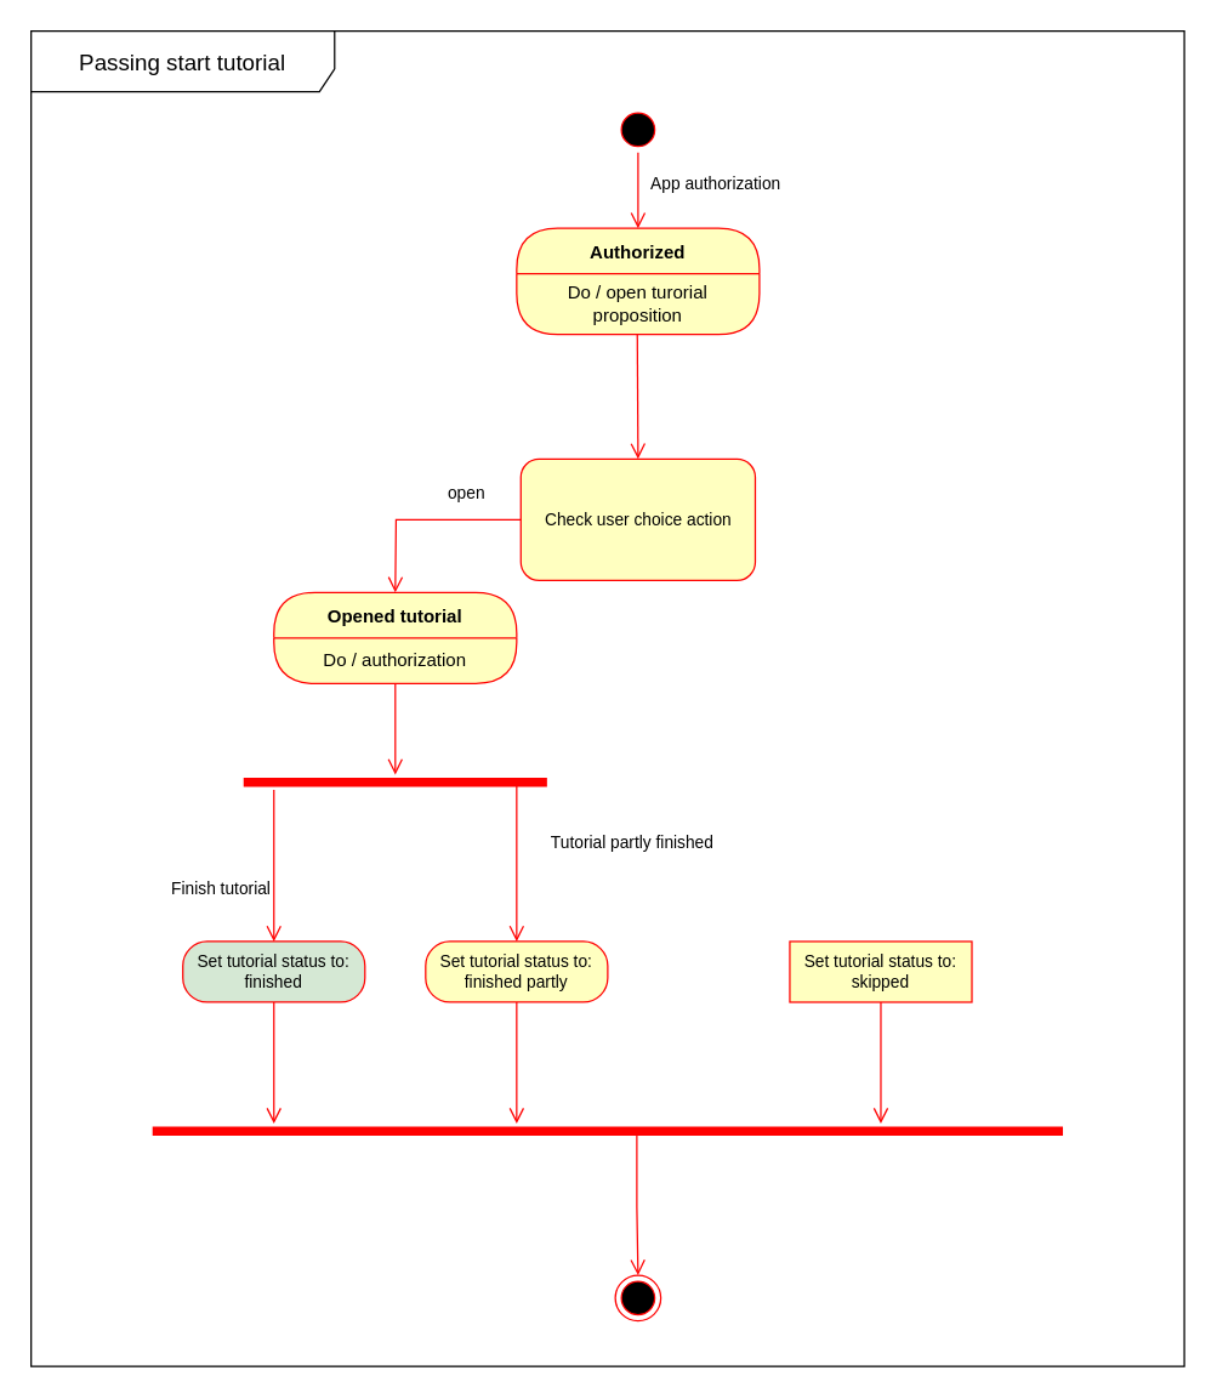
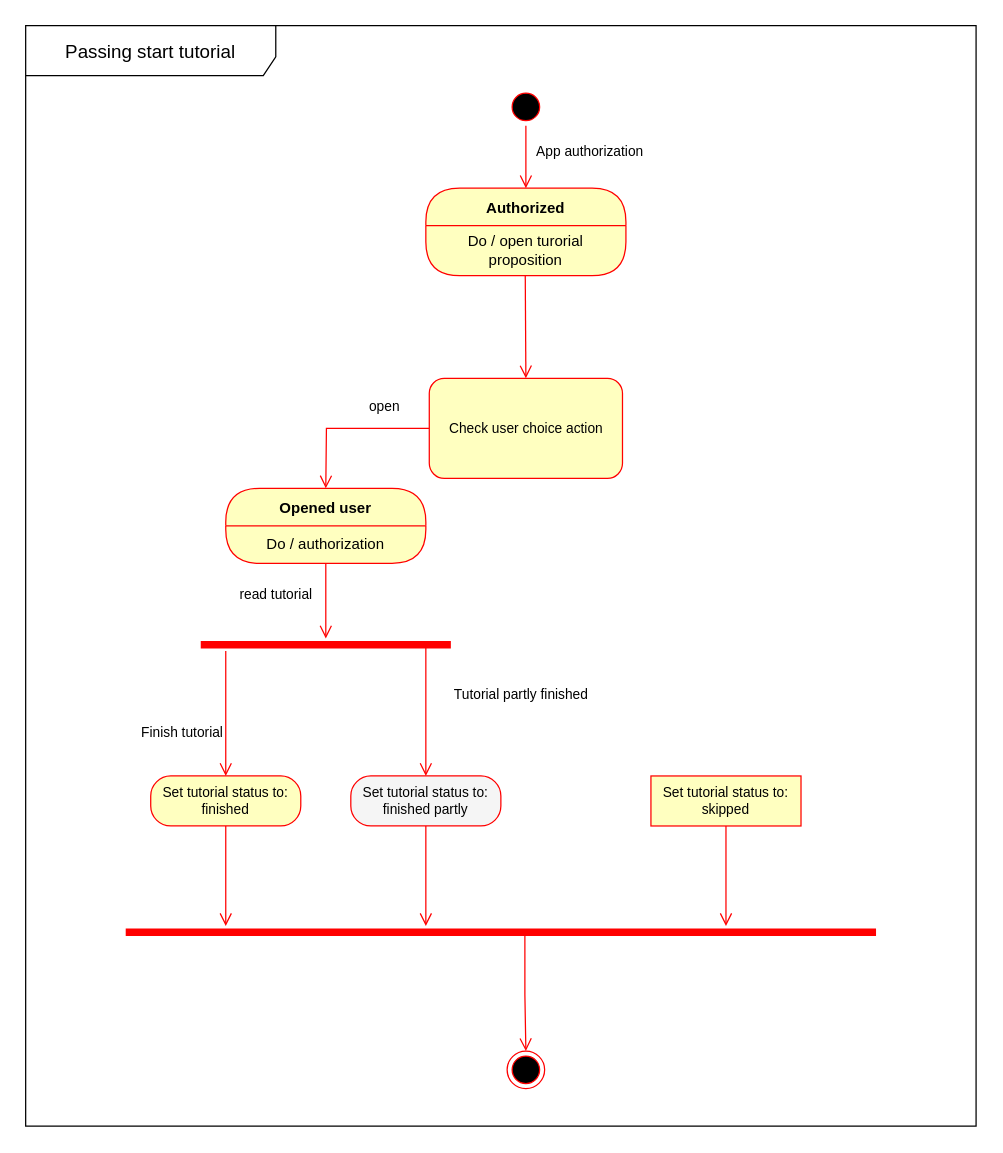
- <mxCell id="12" value="Opened tutorial" style="swimlane;fontStyle=1;align=center;verticalAlign=middle;childLayout=stackLayout;horizontal=1;startSize=30;horizontalStack=0;resizeParent=0;resizeLast=1;container=0;fontColor=#000000;collapsible=0;rounded=1;arcSize=30;strokeColor=#ff0000;fillColor=#ffffc0;swimlaneFillColor=#ffffc0;dropTarget=0;" parent="1" vertex="1"><mxGeometry x="180" y="390" width="160" height="60" as="geometry" /></mxCell>
+ <mxCell id="12" value="Opened user" style="swimlane;fontStyle=1;align=center;verticalAlign=middle;childLayout=stackLayout;horizontal=1;startSize=30;horizontalStack=0;resizeParent=0;resizeLast=1;container=0;fontColor=#000000;collapsible=0;rounded=1;arcSize=30;strokeColor=#ff0000;fillColor=#ffffc0;swimlaneFillColor=#ffffc0;dropTarget=0;" parent="1" vertex="1"><mxGeometry x="180" y="390" width="160" height="60" as="geometry" /></mxCell>
+ <mxCell id="16" value="read tutorial" style="text;html=1;align=center;verticalAlign=middle;resizable=0;points=[];autosize=1;strokeColor=none;fillColor=none;fontSize=11;" parent="1" vertex="1"><mxGeometry x="180" y="460" width="80" height="30" as="geometry" /></mxCell>
- <mxCell id="20" value="Set tutorial status to:&lt;br&gt;finished" style="rounded=1;whiteSpace=wrap;html=1;arcSize=40;fontColor=#000000;fillColor=#d5e8d4;strokeColor=#ff0000;fontSize=11;" parent="1" vertex="1"><mxGeometry x="120" y="620" width="120" height="40" as="geometry" /></mxCell>
+ <mxCell id="20" value="Set tutorial status to:&lt;br&gt;finished" style="rounded=1;whiteSpace=wrap;html=1;arcSize=40;fontColor=#000000;fillColor=#ffffc0;strokeColor=#ff0000;fontSize=11;" parent="1" vertex="1"><mxGeometry x="120" y="620" width="120" height="40" as="geometry" /></mxCell>
- <mxCell id="24" value="Set tutorial status to:&lt;br&gt;finished partly" style="rounded=1;whiteSpace=wrap;html=1;arcSize=40;fontColor=#000000;fillColor=#ffffc0;strokeColor=#ff0000;fontSize=11;" parent="1" vertex="1"><mxGeometry x="280" y="620" width="120" height="40" as="geometry" /></mxCell>
+ <mxCell id="24" value="Set tutorial status to:&lt;br&gt;finished partly" style="rounded=1;whiteSpace=wrap;html=1;arcSize=40;fontColor=#000000;fillColor=#f5f5f5;strokeColor=#ff0000;fontSize=11;" parent="1" vertex="1"><mxGeometry x="280" y="620" width="120" height="40" as="geometry" /></mxCell>
